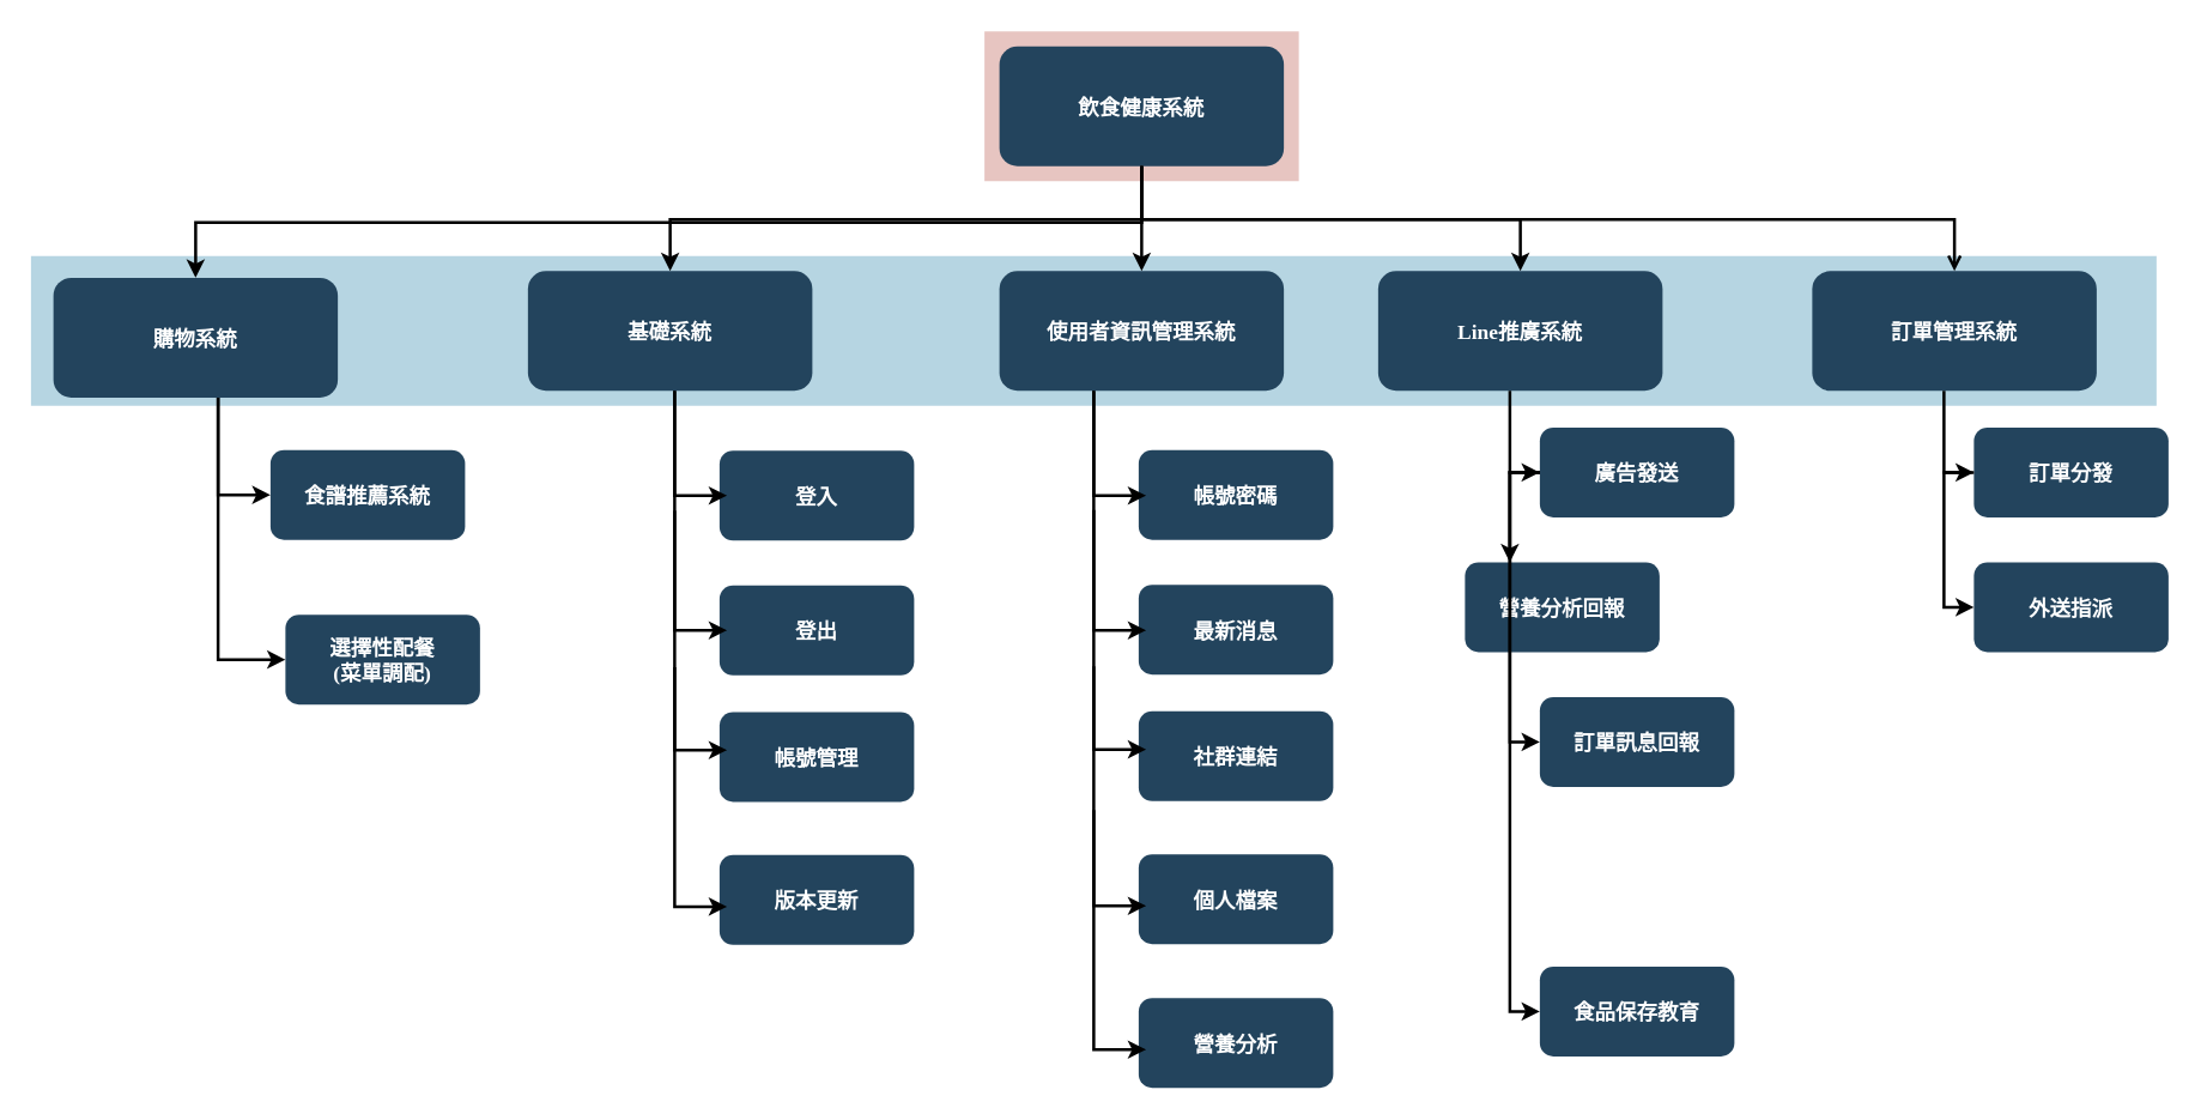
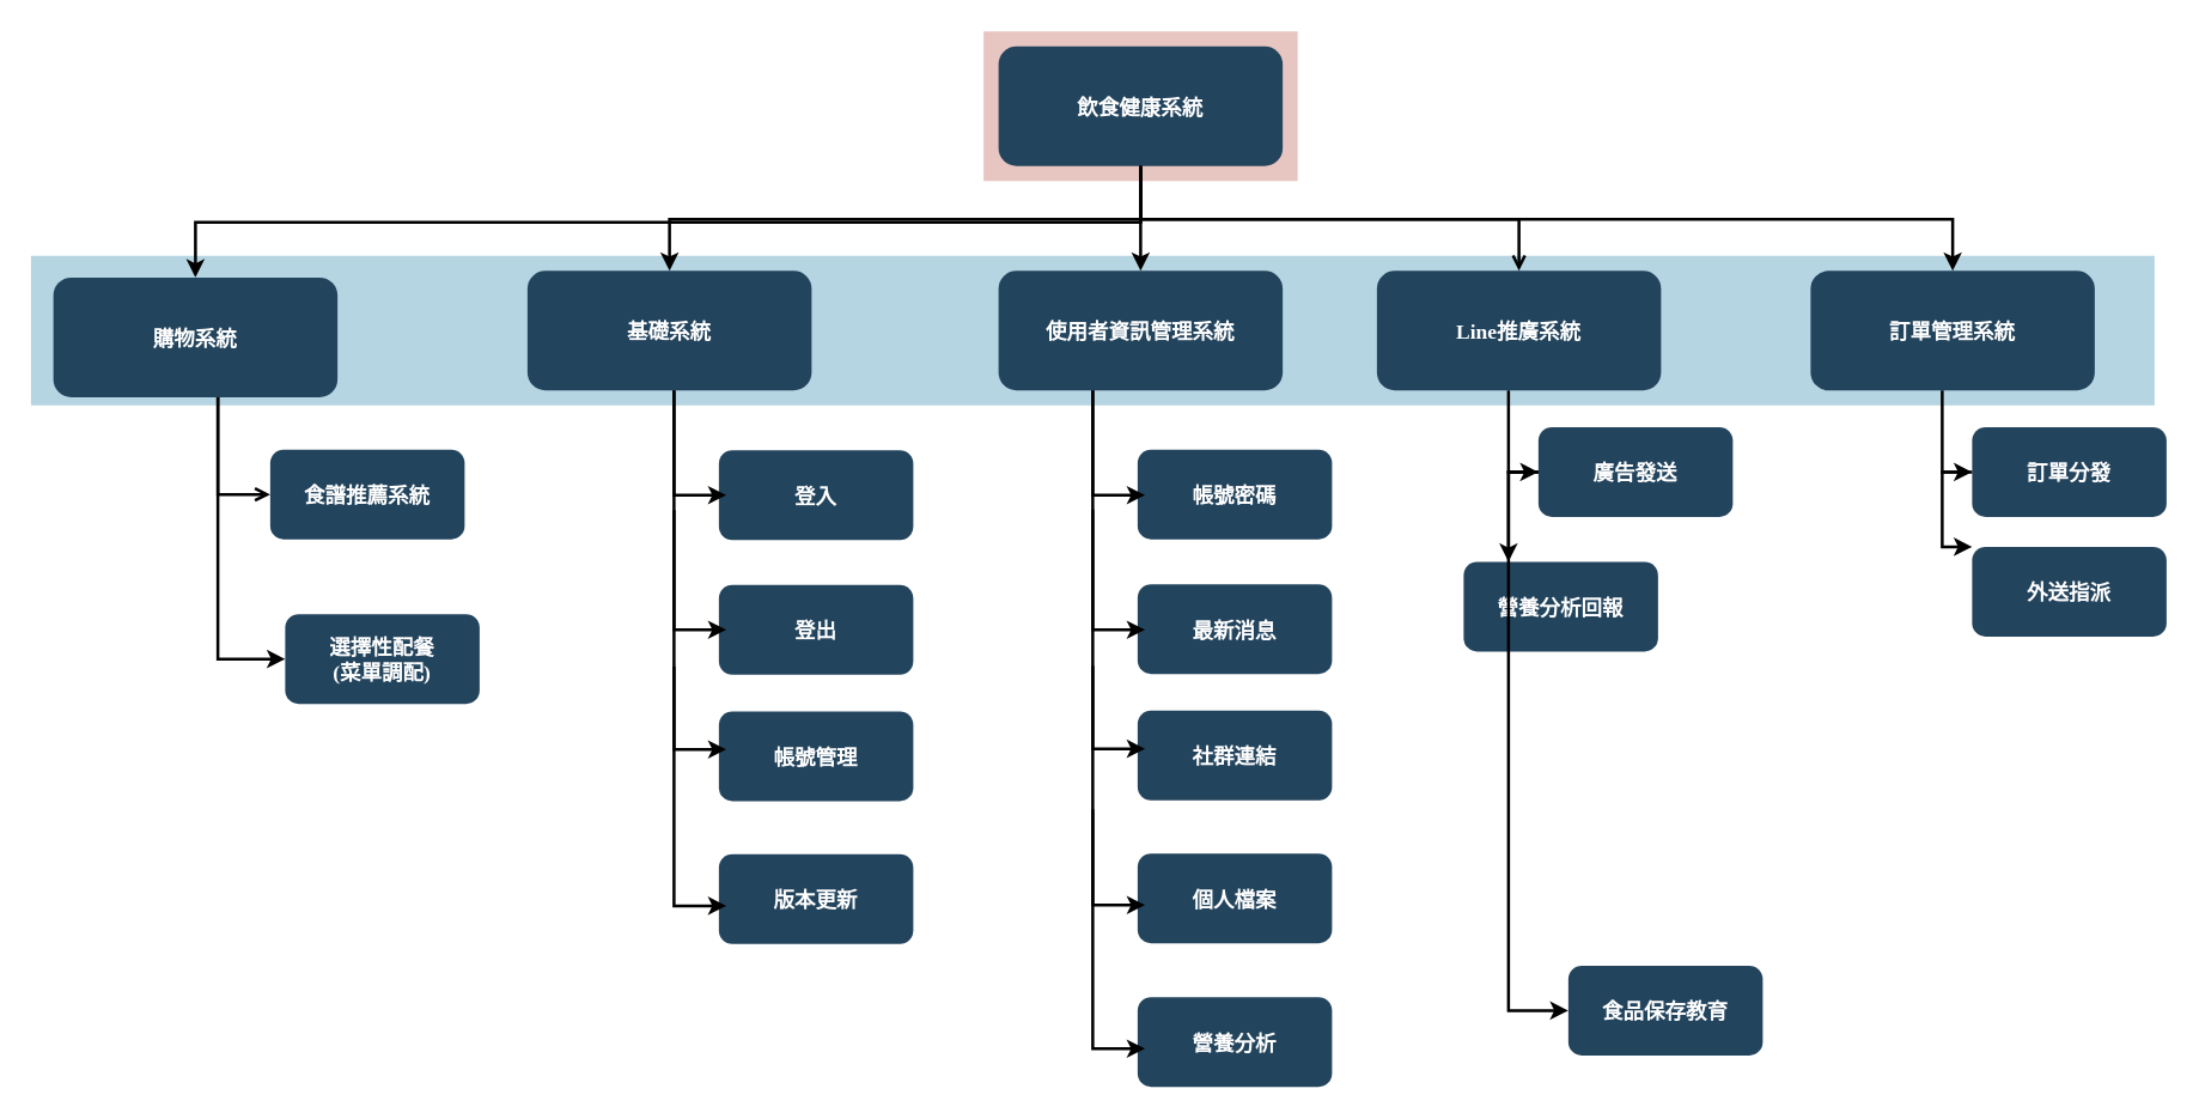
- <mxCell id="6" value="" style="edgeStyle=elbowEdgeStyle;elbow=vertical;strokeWidth=2;rounded=0" parent="1" source="4" target="5" edge="1"><mxGeometry x="337" y="215.5" width="100" height="100" as="geometry"><mxPoint x="127" y="160.5" as="sourcePoint" /><mxPoint x="227" y="60.5" as="targetPoint" /></mxGeometry></mxCell>
+ <mxCell id="6" value="" style="edgeStyle=elbowEdgeStyle;elbow=vertical;strokeWidth=2;rounded=0;endArrow=open;" parent="1" source="4" target="5" edge="1"><mxGeometry x="337" y="215.5" width="100" height="100" as="geometry"><mxPoint x="127" y="160.5" as="sourcePoint" /><mxPoint x="227" y="60.5" as="targetPoint" /></mxGeometry></mxCell>
- <mxCell id="48" value="" style="edgeStyle=elbowEdgeStyle;elbow=vertical;strokeWidth=2;rounded=0;exitX=0.5;exitY=1;exitDx=0;exitDy=0;endArrow=open;" edge="1" parent="1" source="4" target="43"><mxGeometry x="337" y="215.5" width="100" height="100" as="geometry"><mxPoint x="640" y="110.5" as="sourcePoint" /><mxPoint x="1013" y="180.5" as="targetPoint" /></mxGeometry></mxCell>
+ <mxCell id="48" value="" style="edgeStyle=elbowEdgeStyle;elbow=vertical;strokeWidth=2;rounded=0;exitX=0.5;exitY=1;exitDx=0;exitDy=0;" edge="1" parent="1" source="4" target="43"><mxGeometry x="337" y="215.5" width="100" height="100" as="geometry"><mxPoint x="640" y="110.5" as="sourcePoint" /><mxPoint x="1013" y="180.5" as="targetPoint" /></mxGeometry></mxCell>
- <mxCell id="18" value="" style="edgeStyle=elbowEdgeStyle;elbow=horizontal;strokeWidth=2;rounded=0" parent="1" source="9" target="10" edge="1"><mxGeometry x="-23" y="135.5" width="100" height="100" as="geometry"><mxPoint x="-80" y="80" as="sourcePoint" /><mxPoint x="20" y="-20" as="targetPoint" /><Array as="points"><mxPoint x="145" y="280" /></Array></mxGeometry></mxCell>
+ <mxCell id="18" value="" style="edgeStyle=elbowEdgeStyle;elbow=horizontal;strokeWidth=2;rounded=0;endArrow=open;" parent="1" source="9" target="10" edge="1"><mxGeometry x="-23" y="135.5" width="100" height="100" as="geometry"><mxPoint x="-80" y="80" as="sourcePoint" /><mxPoint x="20" y="-20" as="targetPoint" /><Array as="points"><mxPoint x="145" y="280" /></Array></mxGeometry></mxCell>
- <mxCell id="45" value="外送指派" style="rounded=1;fillColor=#23445D;gradientColor=none;strokeColor=none;fontColor=#FFFFFF;fontStyle=1;fontFamily=Tahoma;fontSize=14" vertex="1" parent="1"><mxGeometry x="1318" y="375" width="130" height="60" as="geometry" /></mxCell>
+ <mxCell id="45" value="外送指派" style="rounded=1;fillColor=#23445D;gradientColor=none;strokeColor=none;fontColor=#FFFFFF;fontStyle=1;fontFamily=Tahoma;fontSize=14" vertex="1" parent="1"><mxGeometry x="1318" y="365" width="130" height="60" as="geometry" /></mxCell>
- <mxCell id="21" value="" style="edgeStyle=elbowEdgeStyle;elbow=horizontal;strokeWidth=2;rounded=0" parent="1" source="12" target="14" edge="1"><mxGeometry x="-23" y="135.5" width="100" height="100" as="geometry"><mxPoint x="-562" y="65" as="sourcePoint" /><mxPoint x="-462" y="-35" as="targetPoint" /><Array as="points"><mxPoint x="1008" y="405" /></Array></mxGeometry></mxCell>
- <mxCell id="14" value="訂單訊息回報" style="rounded=1;fillColor=#23445D;gradientColor=none;strokeColor=none;fontColor=#FFFFFF;fontStyle=1;fontFamily=Tahoma;fontSize=14" parent="1" vertex="1"><mxGeometry x="1028" y="465" width="130" height="60" as="geometry" /></mxCell>
- <mxCell id="15" value="食品保存教育" style="rounded=1;fillColor=#23445D;gradientColor=none;strokeColor=none;fontColor=#FFFFFF;fontStyle=1;fontFamily=Tahoma;fontSize=14" parent="1" vertex="1"><mxGeometry x="1028" y="645" width="130" height="60" as="geometry" /></mxCell>
+ <mxCell id="15" value="食品保存教育" style="rounded=1;fillColor=#23445D;gradientColor=none;strokeColor=none;fontColor=#FFFFFF;fontStyle=1;fontFamily=Tahoma;fontSize=14" parent="1" vertex="1"><mxGeometry x="1048" y="645" width="130" height="60" as="geometry" /></mxCell>
